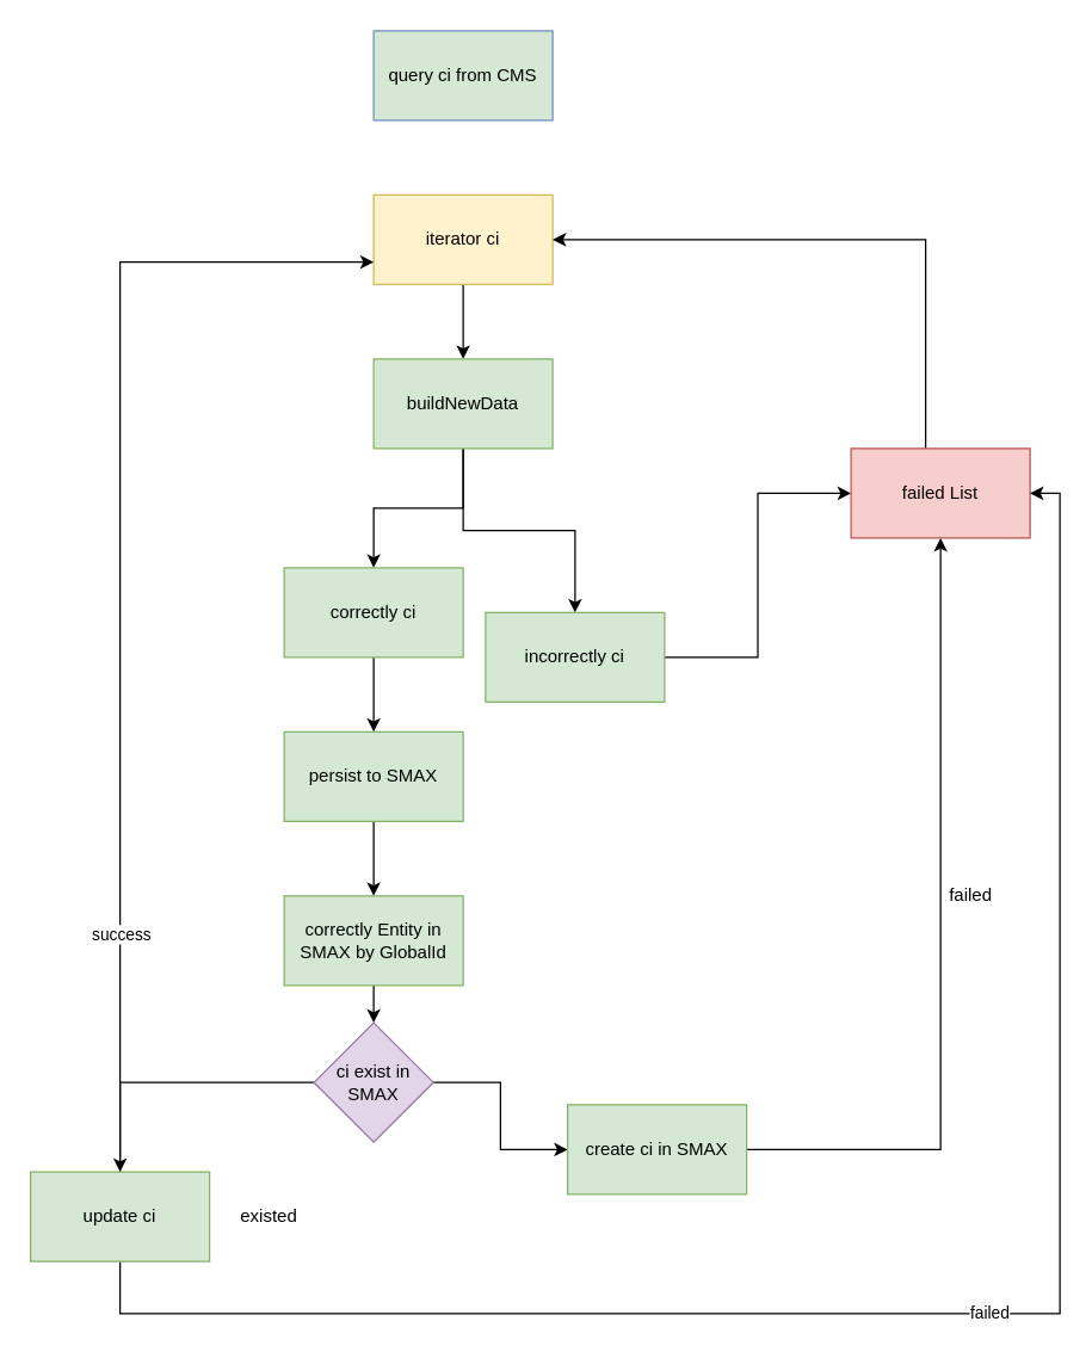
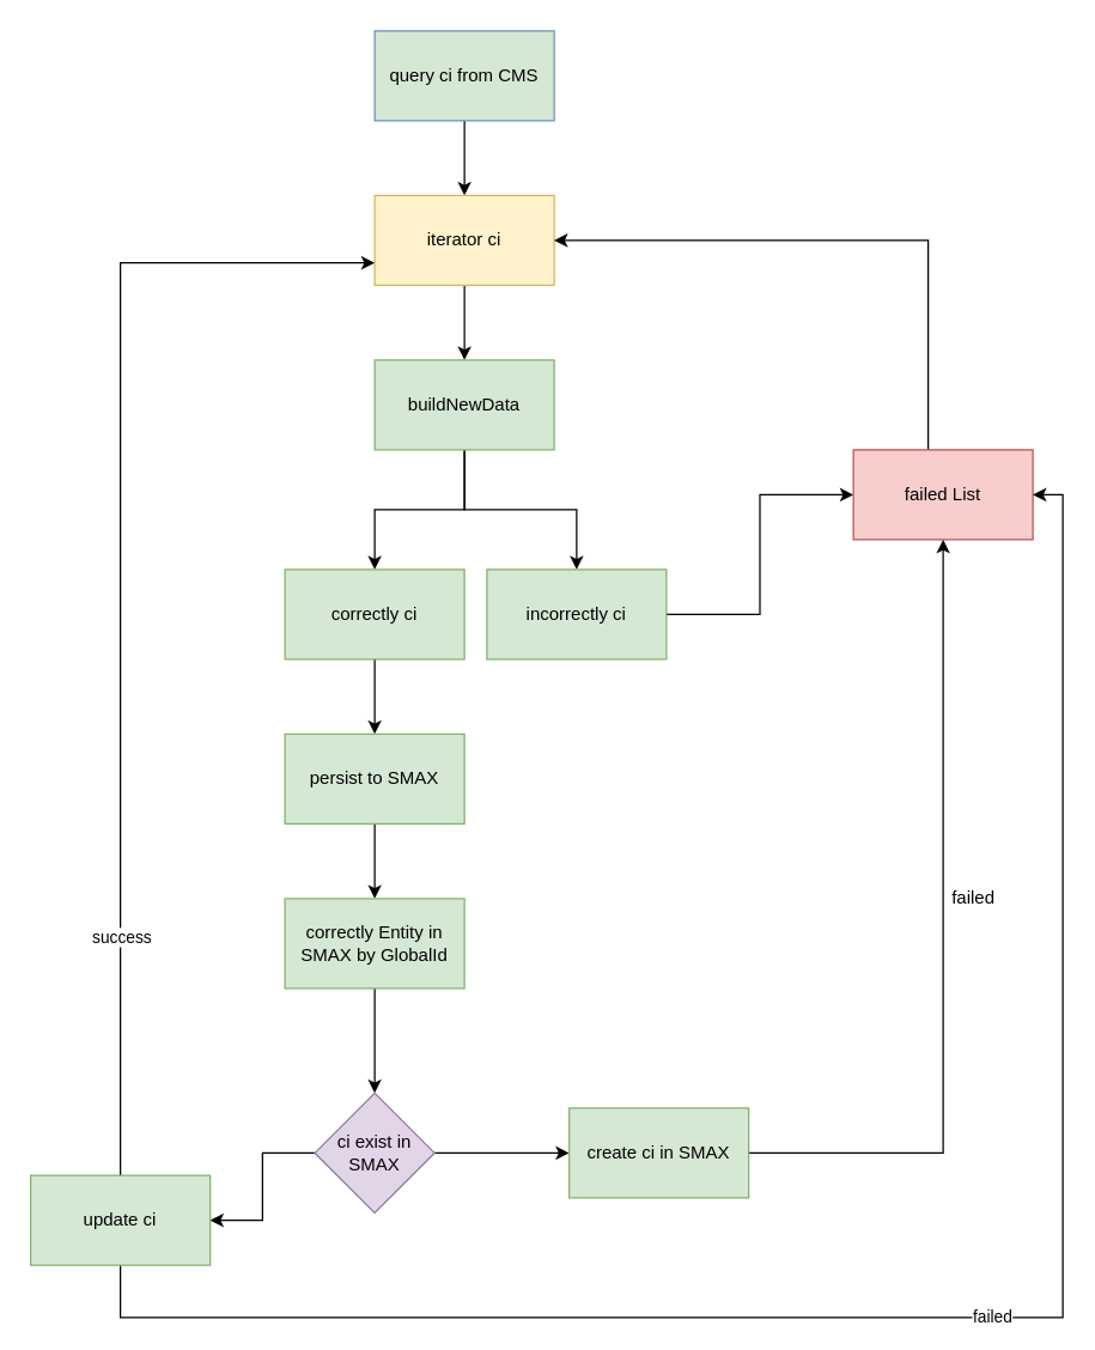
+ <mxCell id="2" value="" style="edgeStyle=orthogonalEdgeStyle;rounded=0;orthogonalLoop=1;jettySize=auto;html=1;" edge="1" parent="1" source="3" target="5"><mxGeometry relative="1" as="geometry" /></mxCell>
- <mxCell id="12" value="incorrectly ci" style="rounded=0;whiteSpace=wrap;html=1;fillColor=#d5e8d4;strokeColor=#82b366;" vertex="1" parent="1"><mxGeometry x="325" y="410" width="120" height="60" as="geometry" /></mxCell>
+ <mxCell id="12" value="incorrectly ci" style="rounded=0;whiteSpace=wrap;html=1;fillColor=#d5e8d4;strokeColor=#82b366;" vertex="1" parent="1"><mxGeometry x="325" y="380" width="120" height="60" as="geometry" /></mxCell>
- <mxCell id="21" value="ci exist in SMAX" style="rhombus;whiteSpace=wrap;html=1;rounded=0;fillColor=#e1d5e7;strokeColor=#9673a6;" vertex="1" parent="1"><mxGeometry x="210" y="685" width="80" height="80" as="geometry" /></mxCell>
+ <mxCell id="21" value="ci exist in SMAX" style="rhombus;whiteSpace=wrap;html=1;rounded=0;fillColor=#e1d5e7;strokeColor=#9673a6;" vertex="1" parent="1"><mxGeometry x="210" y="730" width="80" height="80" as="geometry" /></mxCell>
- <mxCell id="26" value="existed" style="text;html=1;strokeColor=none;fillColor=none;align=center;verticalAlign=middle;whiteSpace=wrap;rounded=0;" vertex="1" parent="1"><mxGeometry x="150" y="800" width="60" height="30" as="geometry" /></mxCell>
